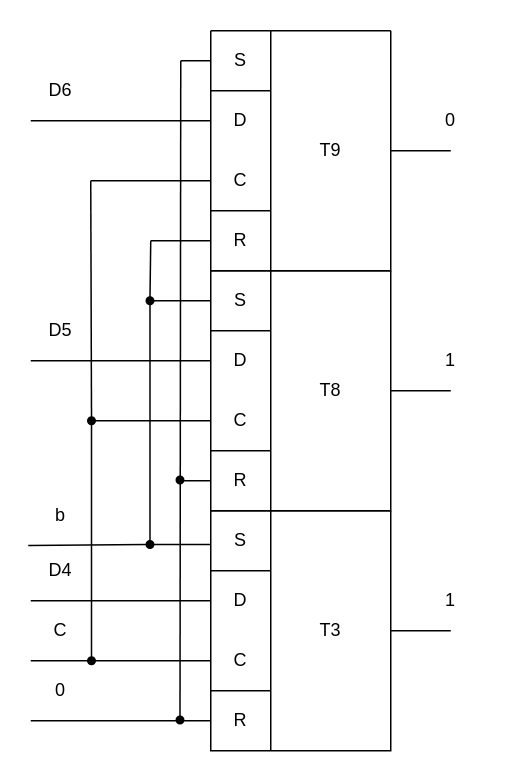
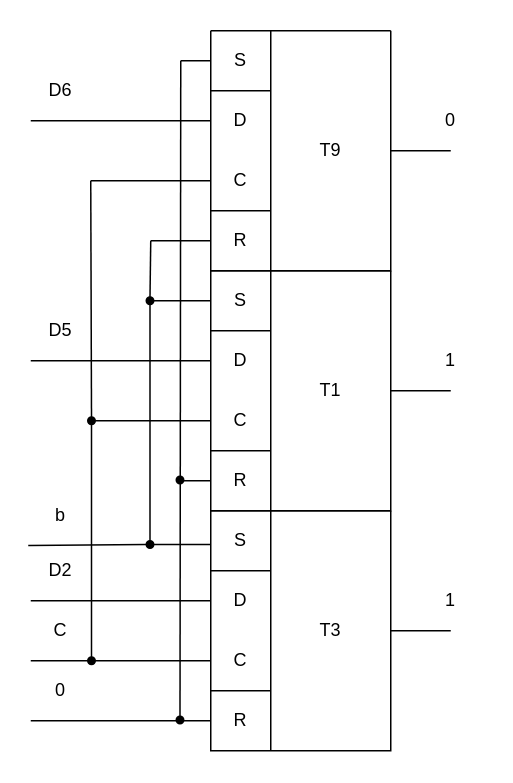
- <mxCell id="18" value="T8" style="text;html=1;strokeColor=none;fillColor=none;align=center;verticalAlign=middle;whiteSpace=wrap;rounded=0;" parent="13" vertex="1"><mxGeometry x="40" width="80" height="160" as="geometry" /></mxCell>
+ <mxCell id="18" value="T1" style="text;html=1;strokeColor=none;fillColor=none;align=center;verticalAlign=middle;whiteSpace=wrap;rounded=0;" parent="13" vertex="1"><mxGeometry x="40" width="80" height="160" as="geometry" /></mxCell>
- <mxCell id="40" value="D4" style="text;html=1;strokeColor=none;fillColor=none;align=center;verticalAlign=middle;whiteSpace=wrap;rounded=0;" parent="1" vertex="1"><mxGeometry x="20" y="360" width="40" height="40" as="geometry" /></mxCell>
+ <mxCell id="40" value="D2" style="text;html=1;strokeColor=none;fillColor=none;align=center;verticalAlign=middle;whiteSpace=wrap;rounded=0;" parent="1" vertex="1"><mxGeometry x="20" y="360" width="40" height="40" as="geometry" /></mxCell>
